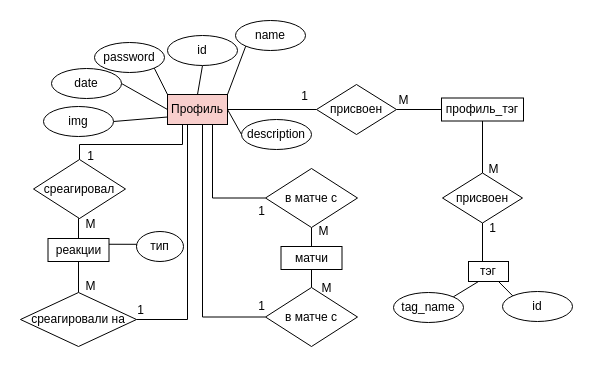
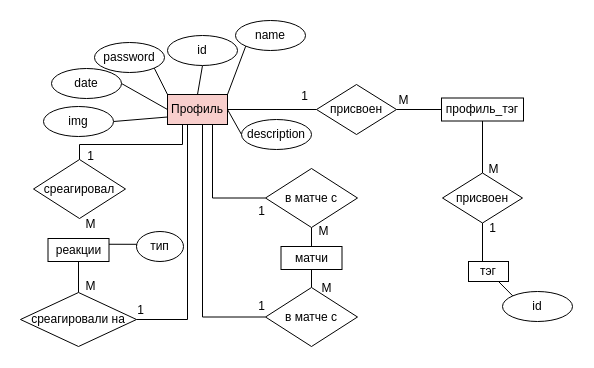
- <mxCell id="36" style="edgeStyle=orthogonalEdgeStyle;rounded=0;orthogonalLoop=1;jettySize=auto;html=1;exitX=0.5;exitY=1;exitDx=0;exitDy=0;entryX=0.5;entryY=0;entryDx=0;entryDy=0;endArrow=none;endFill=0;strokeColor=#000000;" edge="1" parent="1" source="37" target="28"><mxGeometry relative="1" as="geometry" /></mxCell>
- <mxCell id="18" style="edgeStyle=none;rounded=0;orthogonalLoop=1;jettySize=auto;html=1;exitX=0.25;exitY=1;exitDx=0;exitDy=0;entryX=1;entryY=0;entryDx=0;entryDy=0;endArrow=none;endFill=0;strokeColor=#000000;" edge="1" parent="1" source="21" target="23"><mxGeometry relative="1" as="geometry" /></mxCell>
- <mxCell id="23" value="tag_name" style="ellipse;whiteSpace=wrap;html=1;" vertex="1" parent="1"><mxGeometry x="393" y="292" width="70" height="30" as="geometry" /></mxCell>
